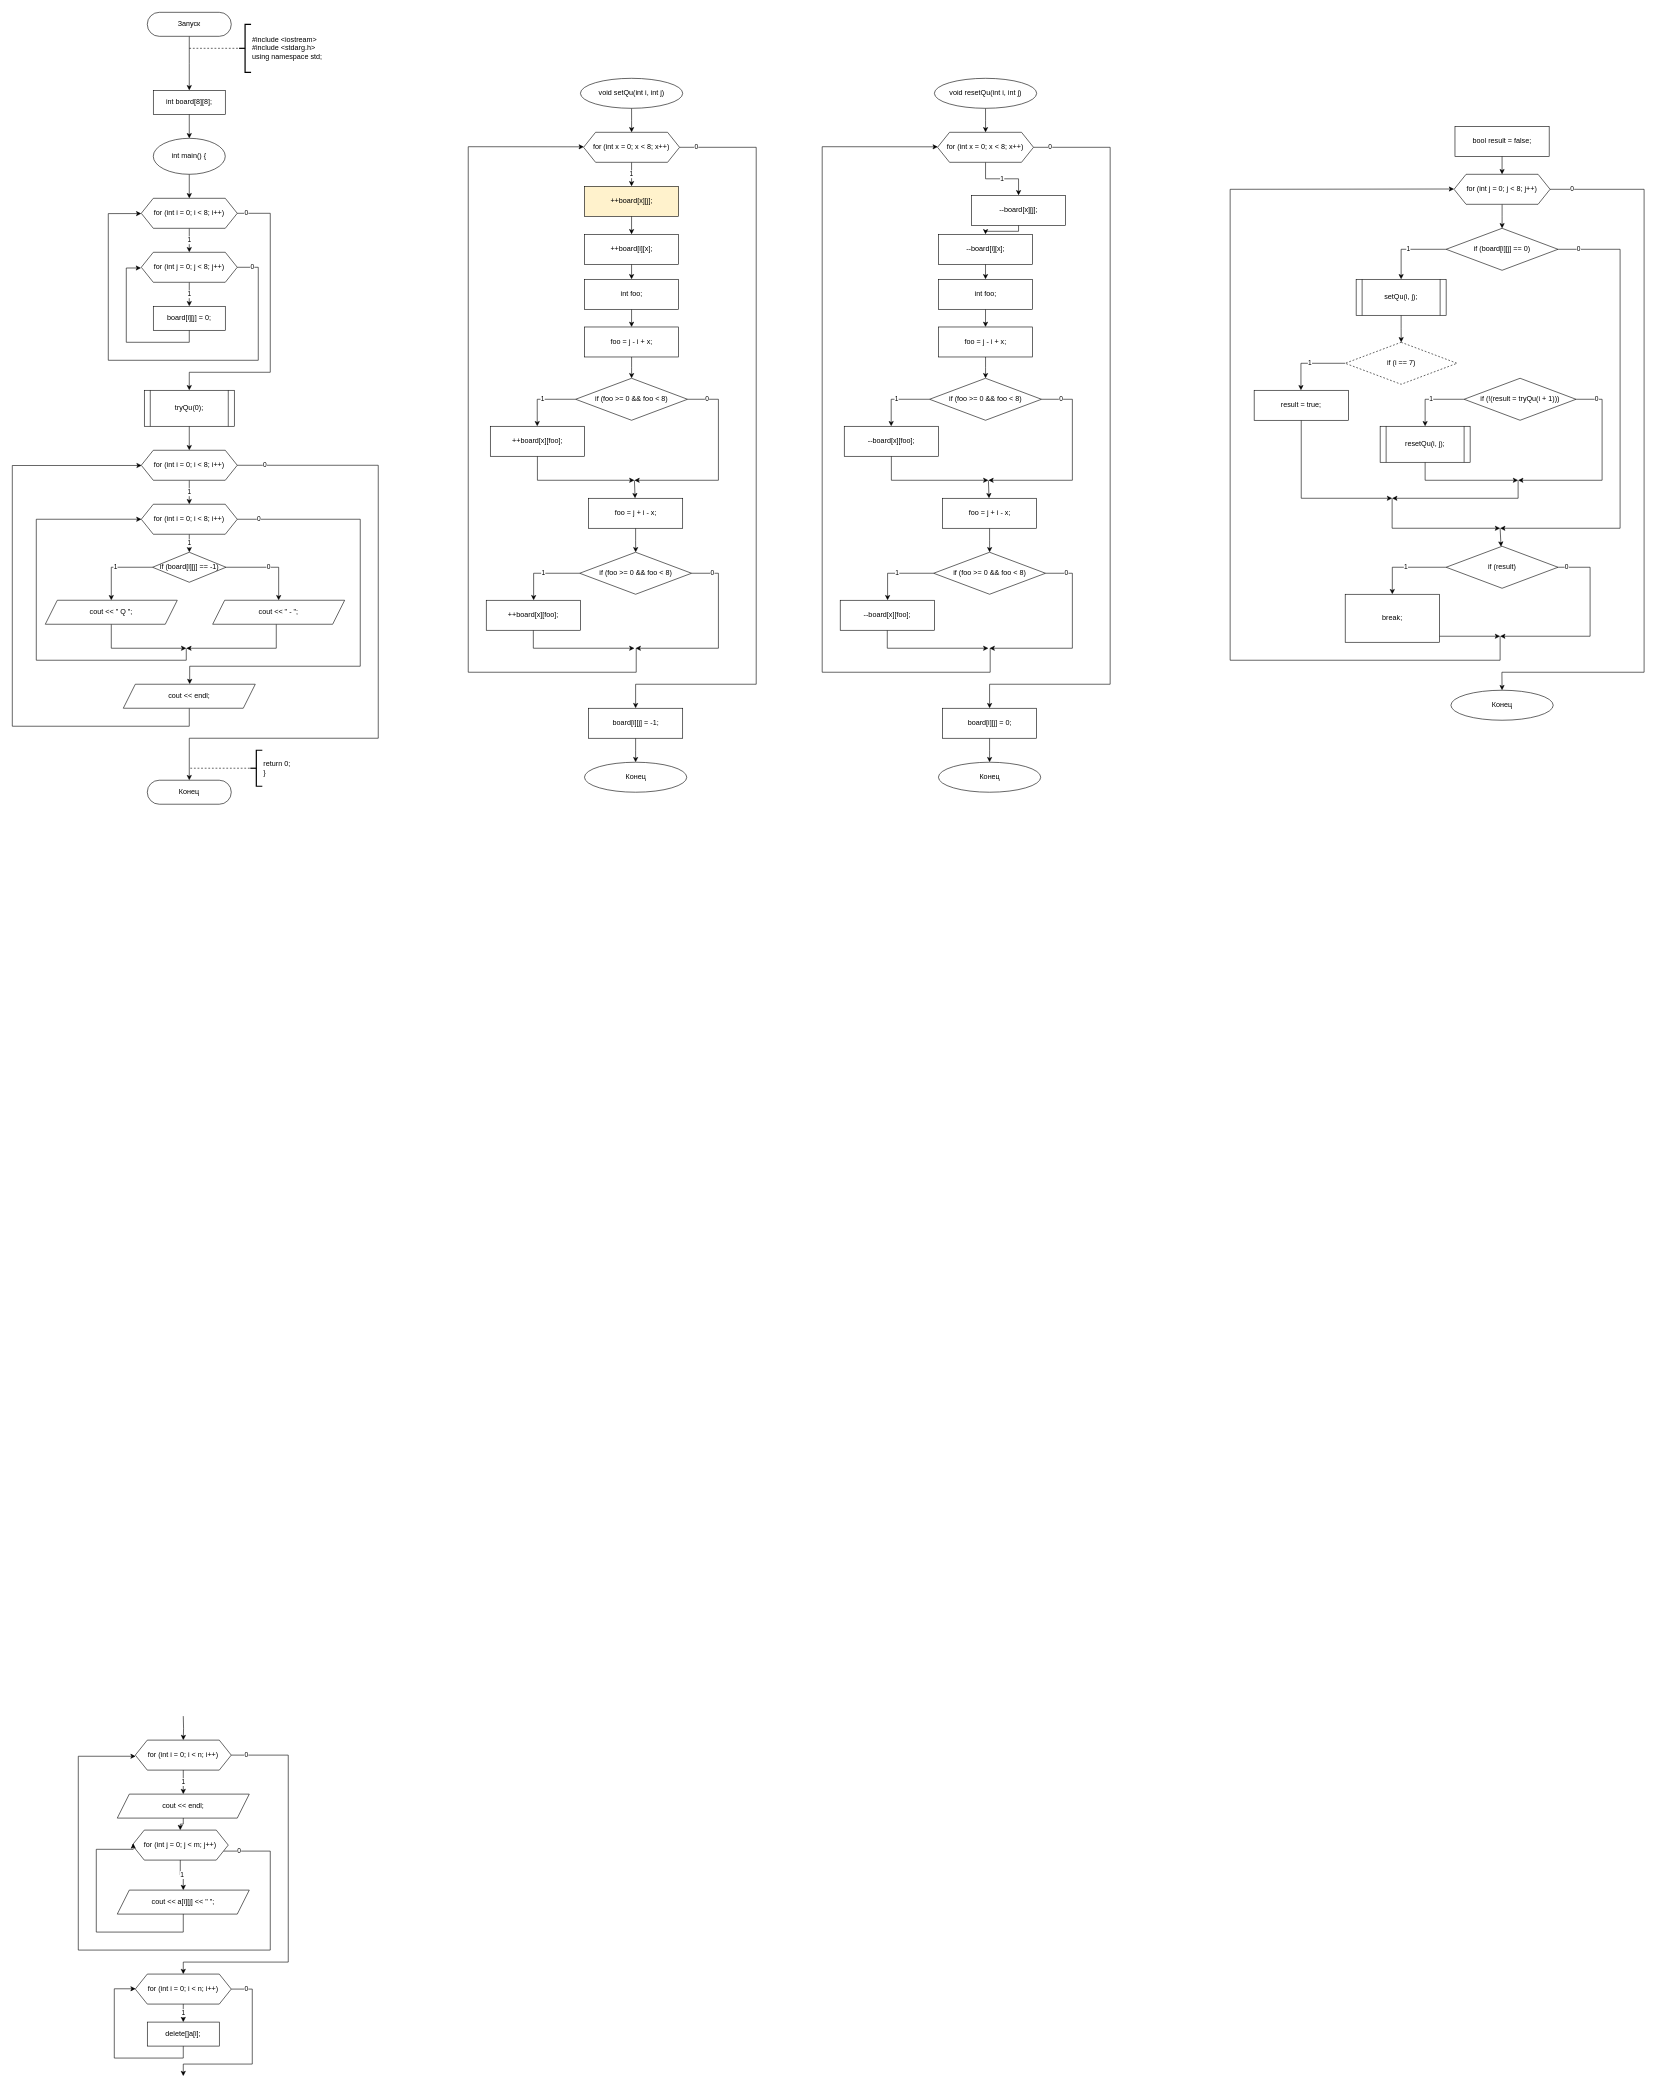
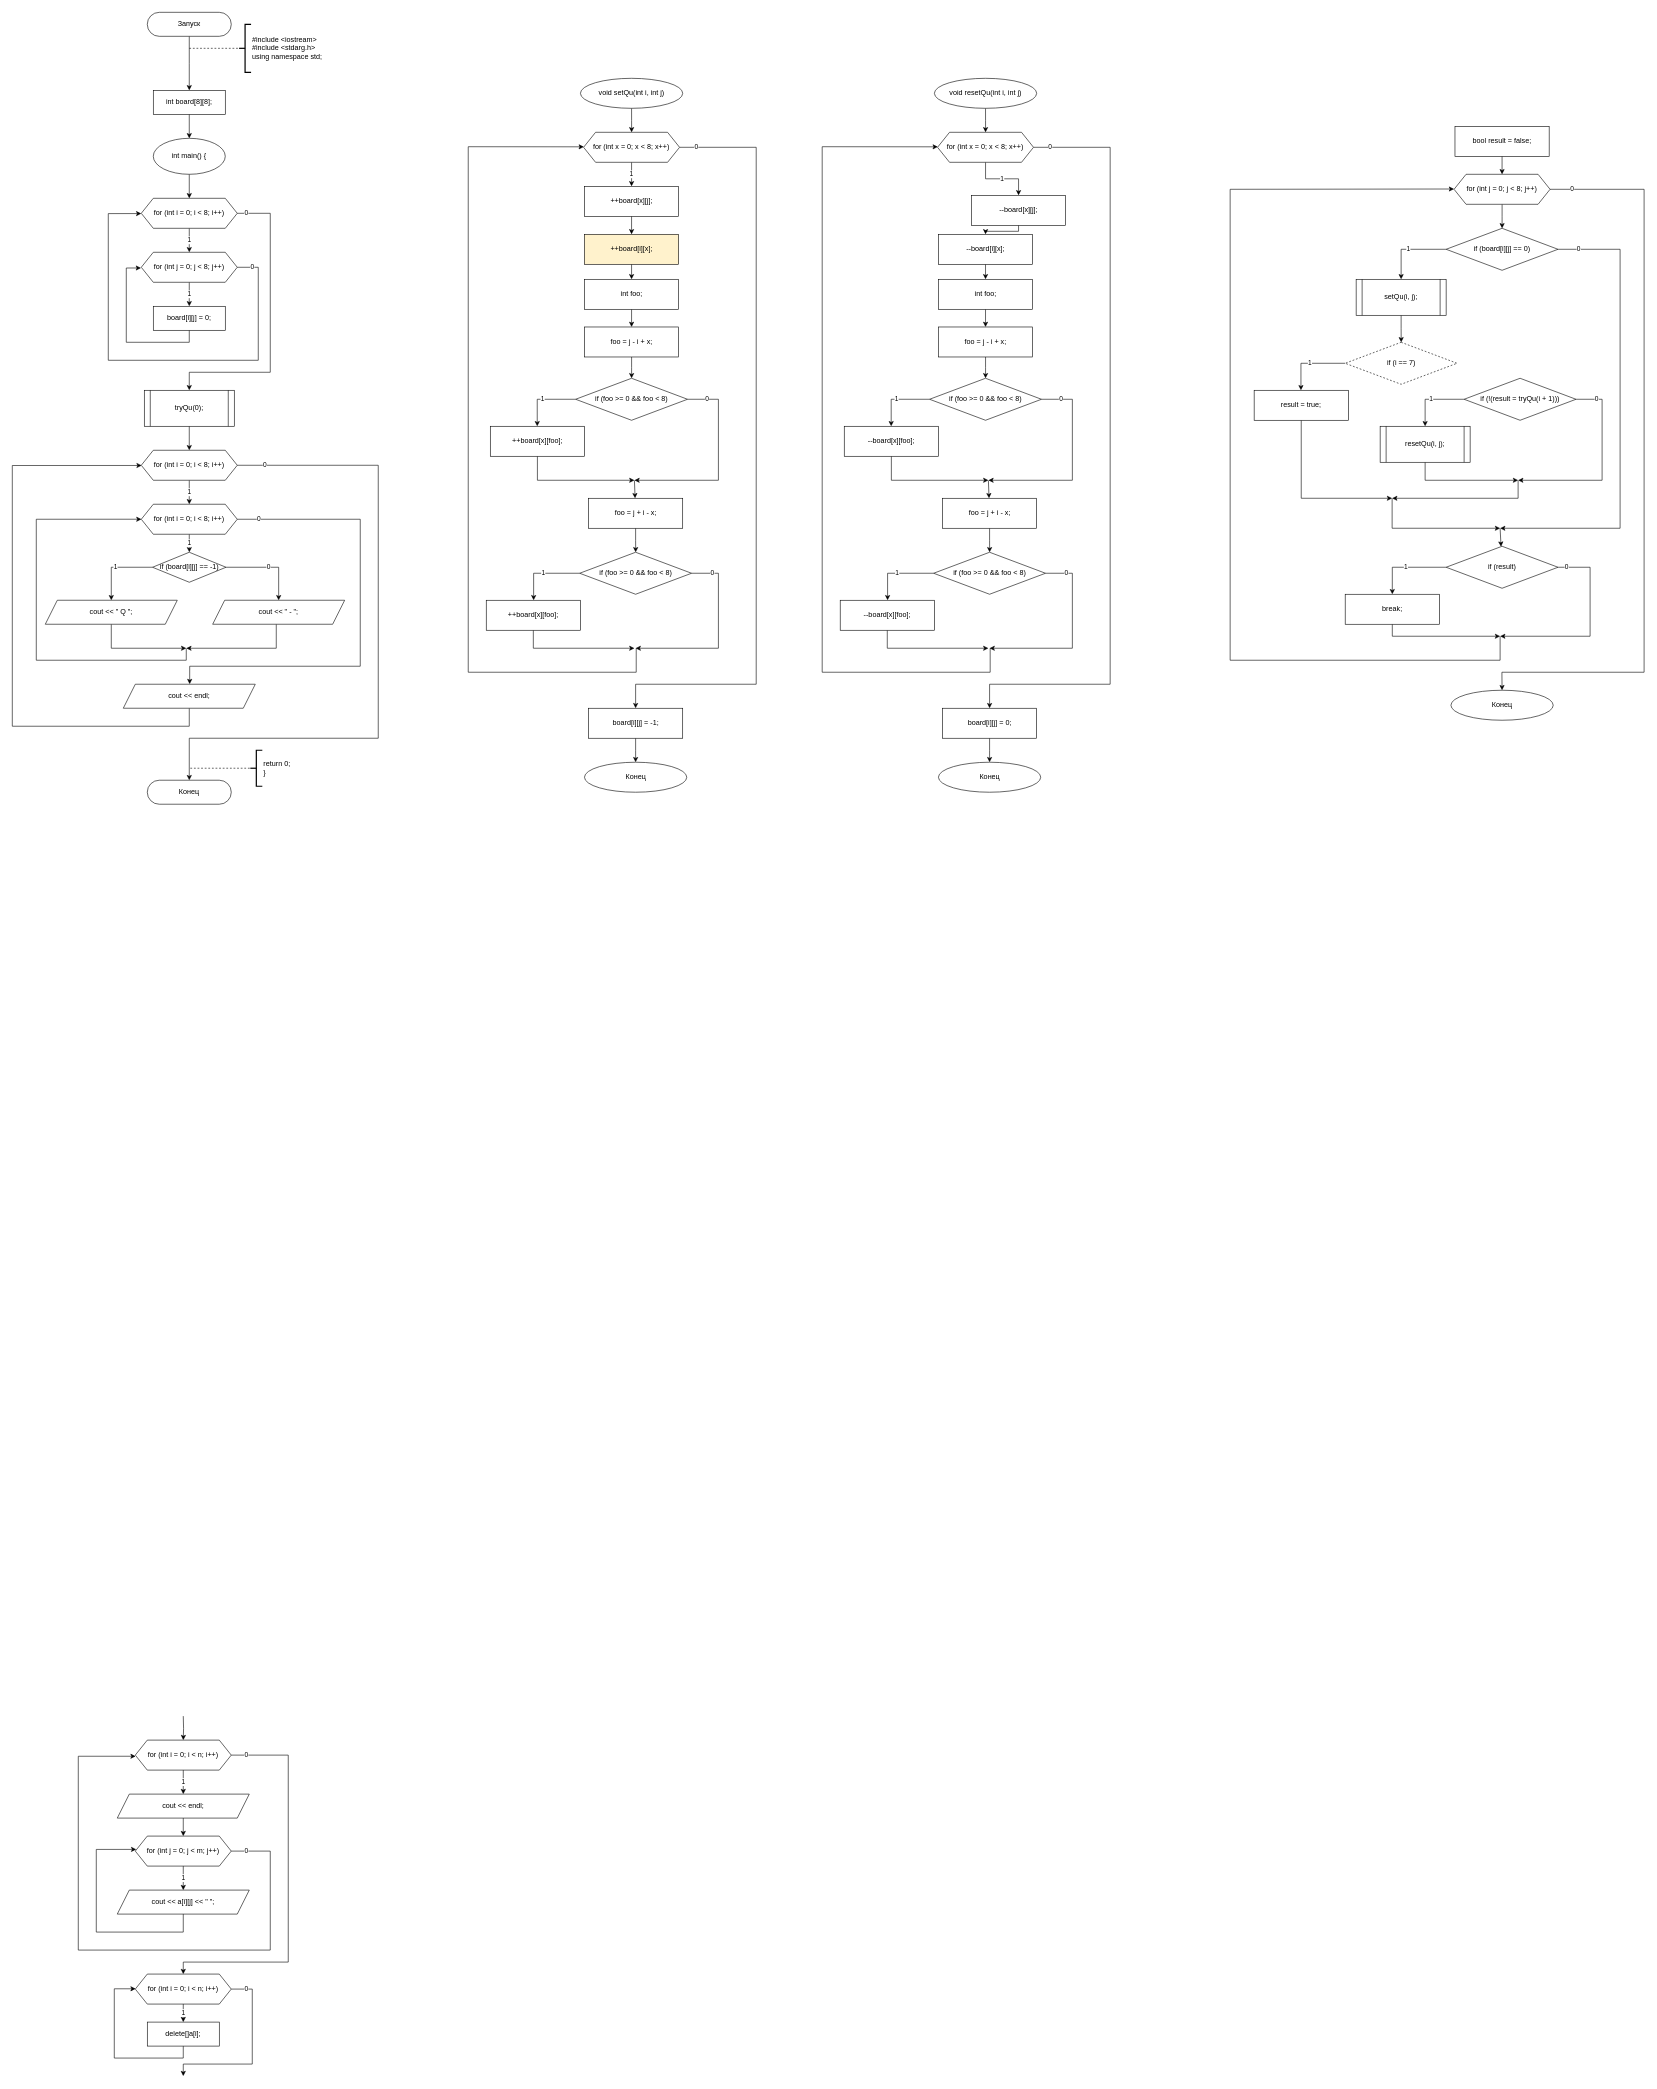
- <mxCell id="61" value="++board[x][j];" style="rounded=0;whiteSpace=wrap;html=1;fillColor=#fff2cc;" vertex="1" parent="1"><mxGeometry x="973.75" y="310" width="157" height="50" as="geometry" /></mxCell>
+ <mxCell id="61" value="++board[x][j];" style="rounded=0;whiteSpace=wrap;html=1;" vertex="1" parent="1"><mxGeometry x="973.75" y="310" width="157" height="50" as="geometry" /></mxCell>
- <mxCell id="63" value="++board[i][x];" style="rounded=0;whiteSpace=wrap;html=1;" vertex="1" parent="1"><mxGeometry x="973.75" y="390" width="157" height="50" as="geometry" /></mxCell>
+ <mxCell id="63" value="++board[i][x];" style="rounded=0;whiteSpace=wrap;html=1;fillColor=#fff2cc;" vertex="1" parent="1"><mxGeometry x="973.75" y="390" width="157" height="50" as="geometry" /></mxCell>
- <mxCell id="141" value="break;" style="rounded=0;whiteSpace=wrap;html=1;" vertex="1" parent="1"><mxGeometry x="2241.75" y="990" width="157" height="80" as="geometry" /></mxCell>
+ <mxCell id="141" value="break;" style="rounded=0;whiteSpace=wrap;html=1;" vertex="1" parent="1"><mxGeometry x="2241.75" y="990" width="157" height="50" as="geometry" /></mxCell>
- <mxCell id="21" value="for (int j = 0; j &amp;lt; m; j++)" style="shape=hexagon;perimeter=hexagonPerimeter2;whiteSpace=wrap;html=1;fixedSize=1;" parent="1" vertex="1"><mxGeometry x="220" y="3050" width="160" height="50" as="geometry" /></mxCell>
+ <mxCell id="21" value="for (int j = 0; j &amp;lt; m; j++)" style="shape=hexagon;perimeter=hexagonPerimeter2;whiteSpace=wrap;html=1;fixedSize=1;" parent="1" vertex="1"><mxGeometry x="225" y="3060" width="160" height="50" as="geometry" /></mxCell>
